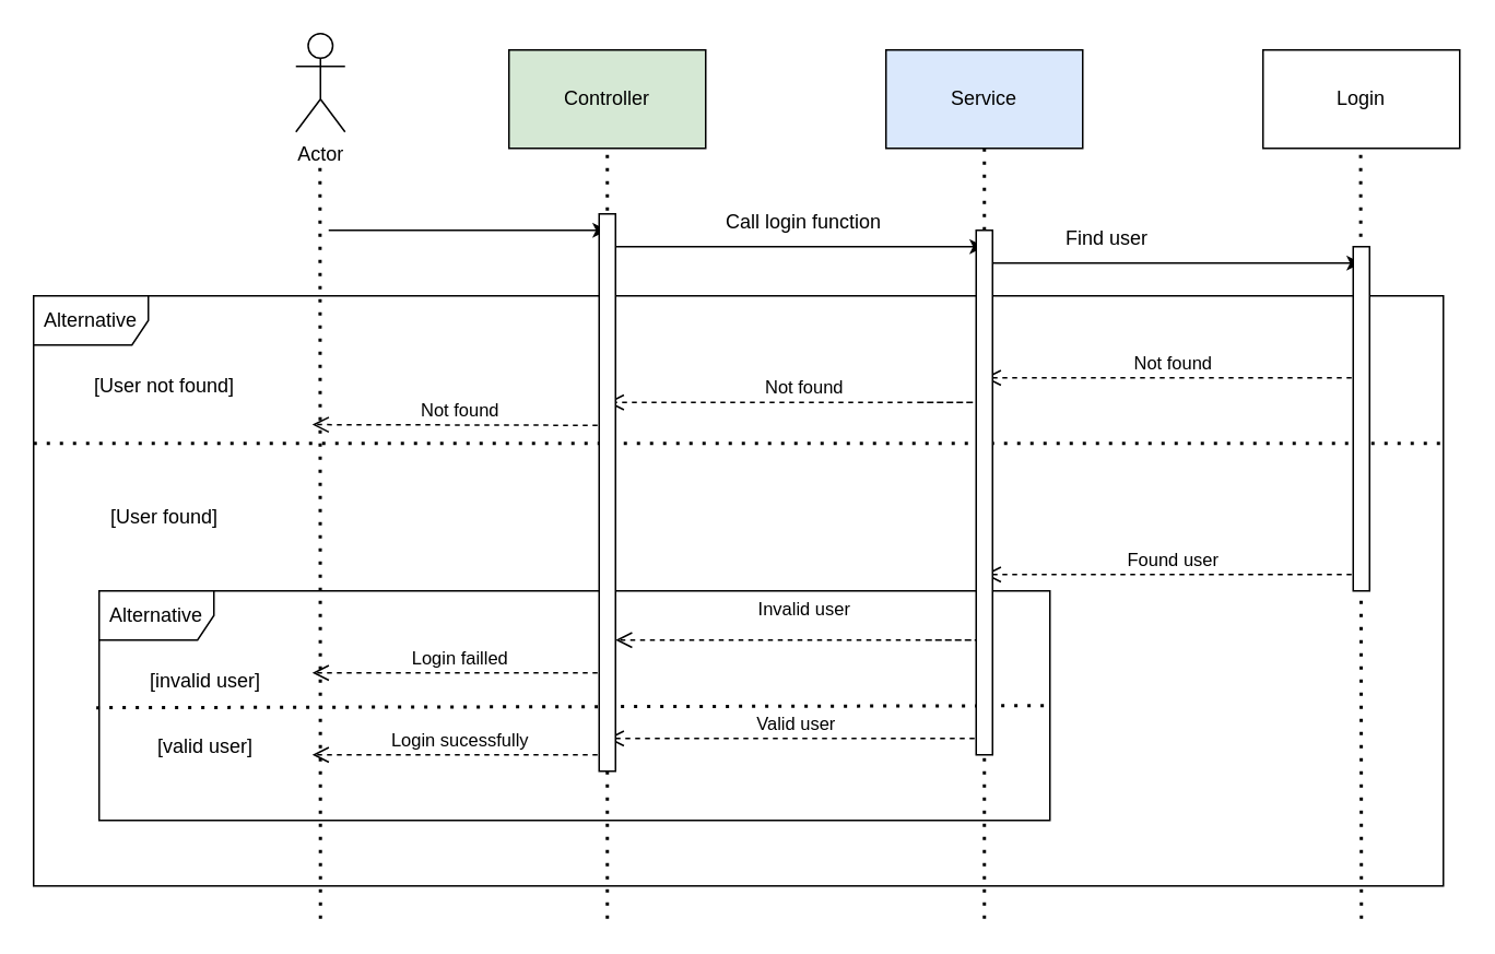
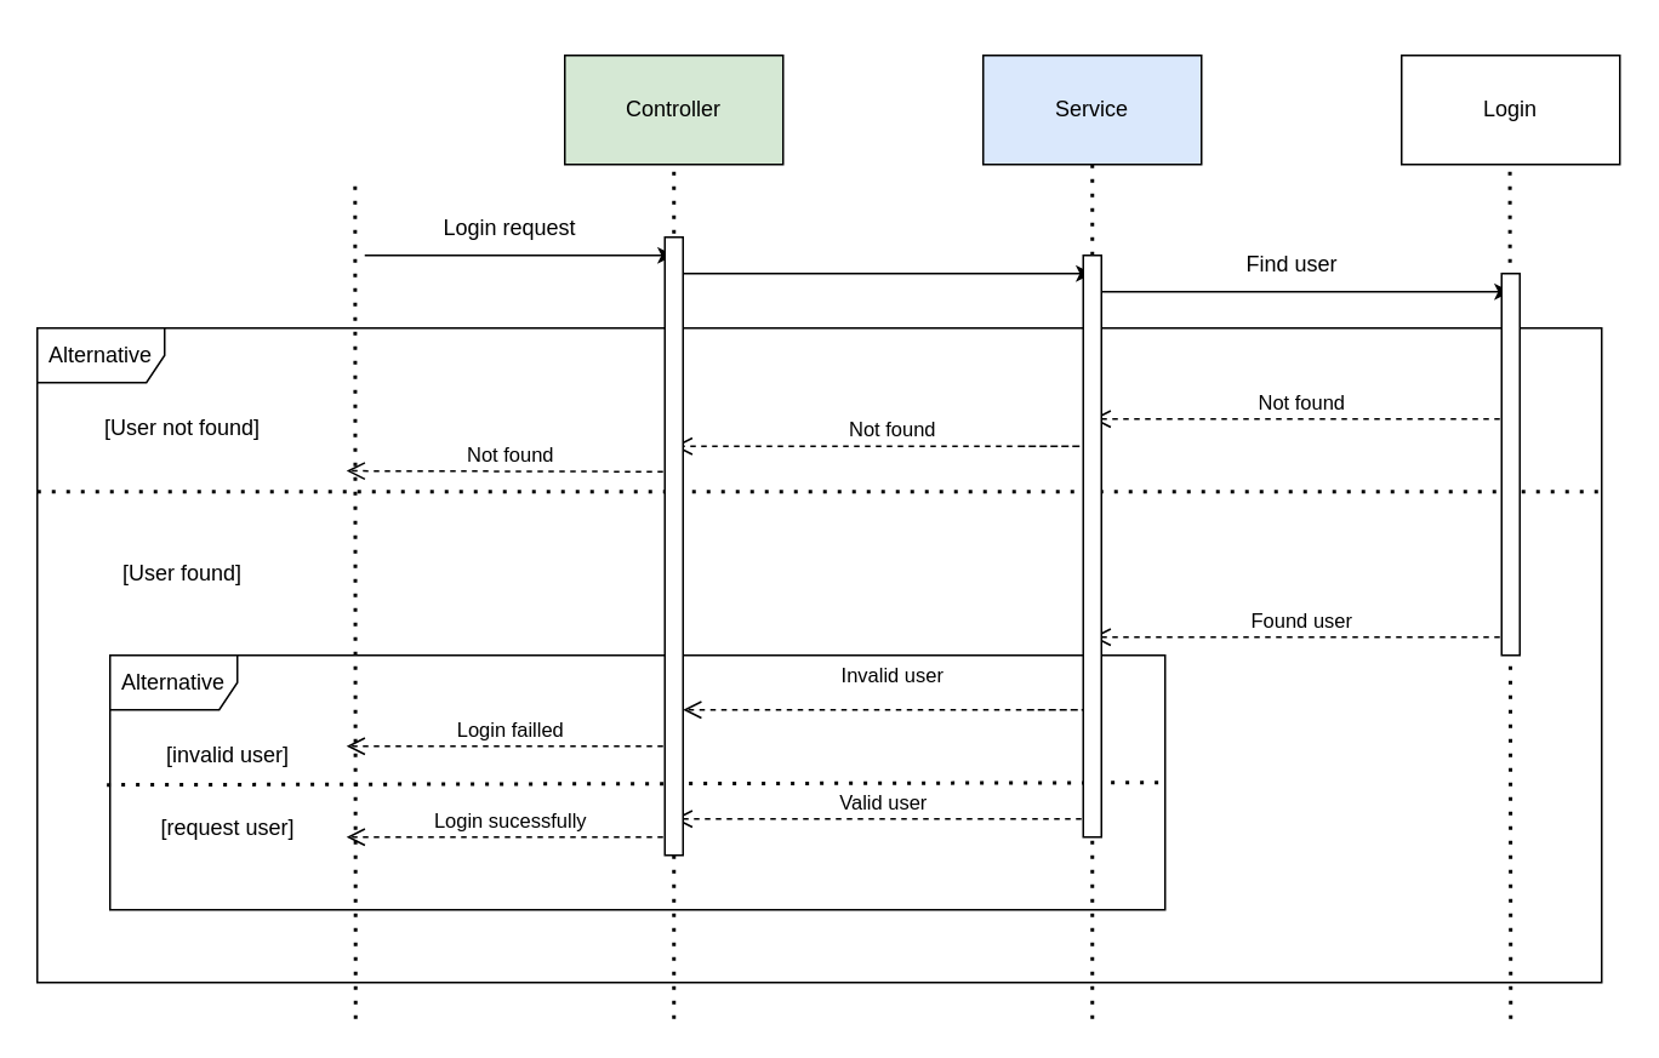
- <mxCell id="2" value="Actor" style="shape=umlActor;verticalLabelPosition=bottom;verticalAlign=top;html=1;outlineConnect=0;" vertex="1" parent="1"><mxGeometry x="180" y="20" width="30" height="60" as="geometry" /></mxCell>
+ <mxCell id="11" value="Login request&lt;br&gt;" style="text;html=1;strokeColor=none;fillColor=none;align=center;verticalAlign=middle;whiteSpace=wrap;rounded=0;" vertex="1" parent="1"><mxGeometry x="220" y="110" width="120" height="30" as="geometry" /></mxCell>
- <mxCell id="13" value="Call login function" style="text;html=1;strokeColor=none;fillColor=none;align=center;verticalAlign=middle;whiteSpace=wrap;rounded=0;" vertex="1" parent="1"><mxGeometry x="430" y="120" width="120" height="30" as="geometry" /></mxCell>
- <mxCell id="15" value="Find user" style="text;html=1;strokeColor=none;fillColor=none;align=center;verticalAlign=middle;whiteSpace=wrap;rounded=0;" vertex="1" parent="1"><mxGeometry x="645" y="130" width="60" height="30" as="geometry" /></mxCell>
+ <mxCell id="15" value="Find user" style="text;html=1;strokeColor=none;fillColor=none;align=center;verticalAlign=middle;whiteSpace=wrap;rounded=0;" vertex="1" parent="1"><mxGeometry x="680" y="130" width="60" height="30" as="geometry" /></mxCell>
- <mxCell id="31" value="[valid user]" style="text;html=1;strokeColor=none;fillColor=none;align=center;verticalAlign=middle;whiteSpace=wrap;rounded=0;" vertex="1" parent="1"><mxGeometry x="50" y="440" width="150" height="30" as="geometry" /></mxCell>
+ <mxCell id="31" value="[request user]" style="text;html=1;strokeColor=none;fillColor=none;align=center;verticalAlign=middle;whiteSpace=wrap;rounded=0;" vertex="1" parent="1"><mxGeometry x="50" y="440" width="150" height="30" as="geometry" /></mxCell>
